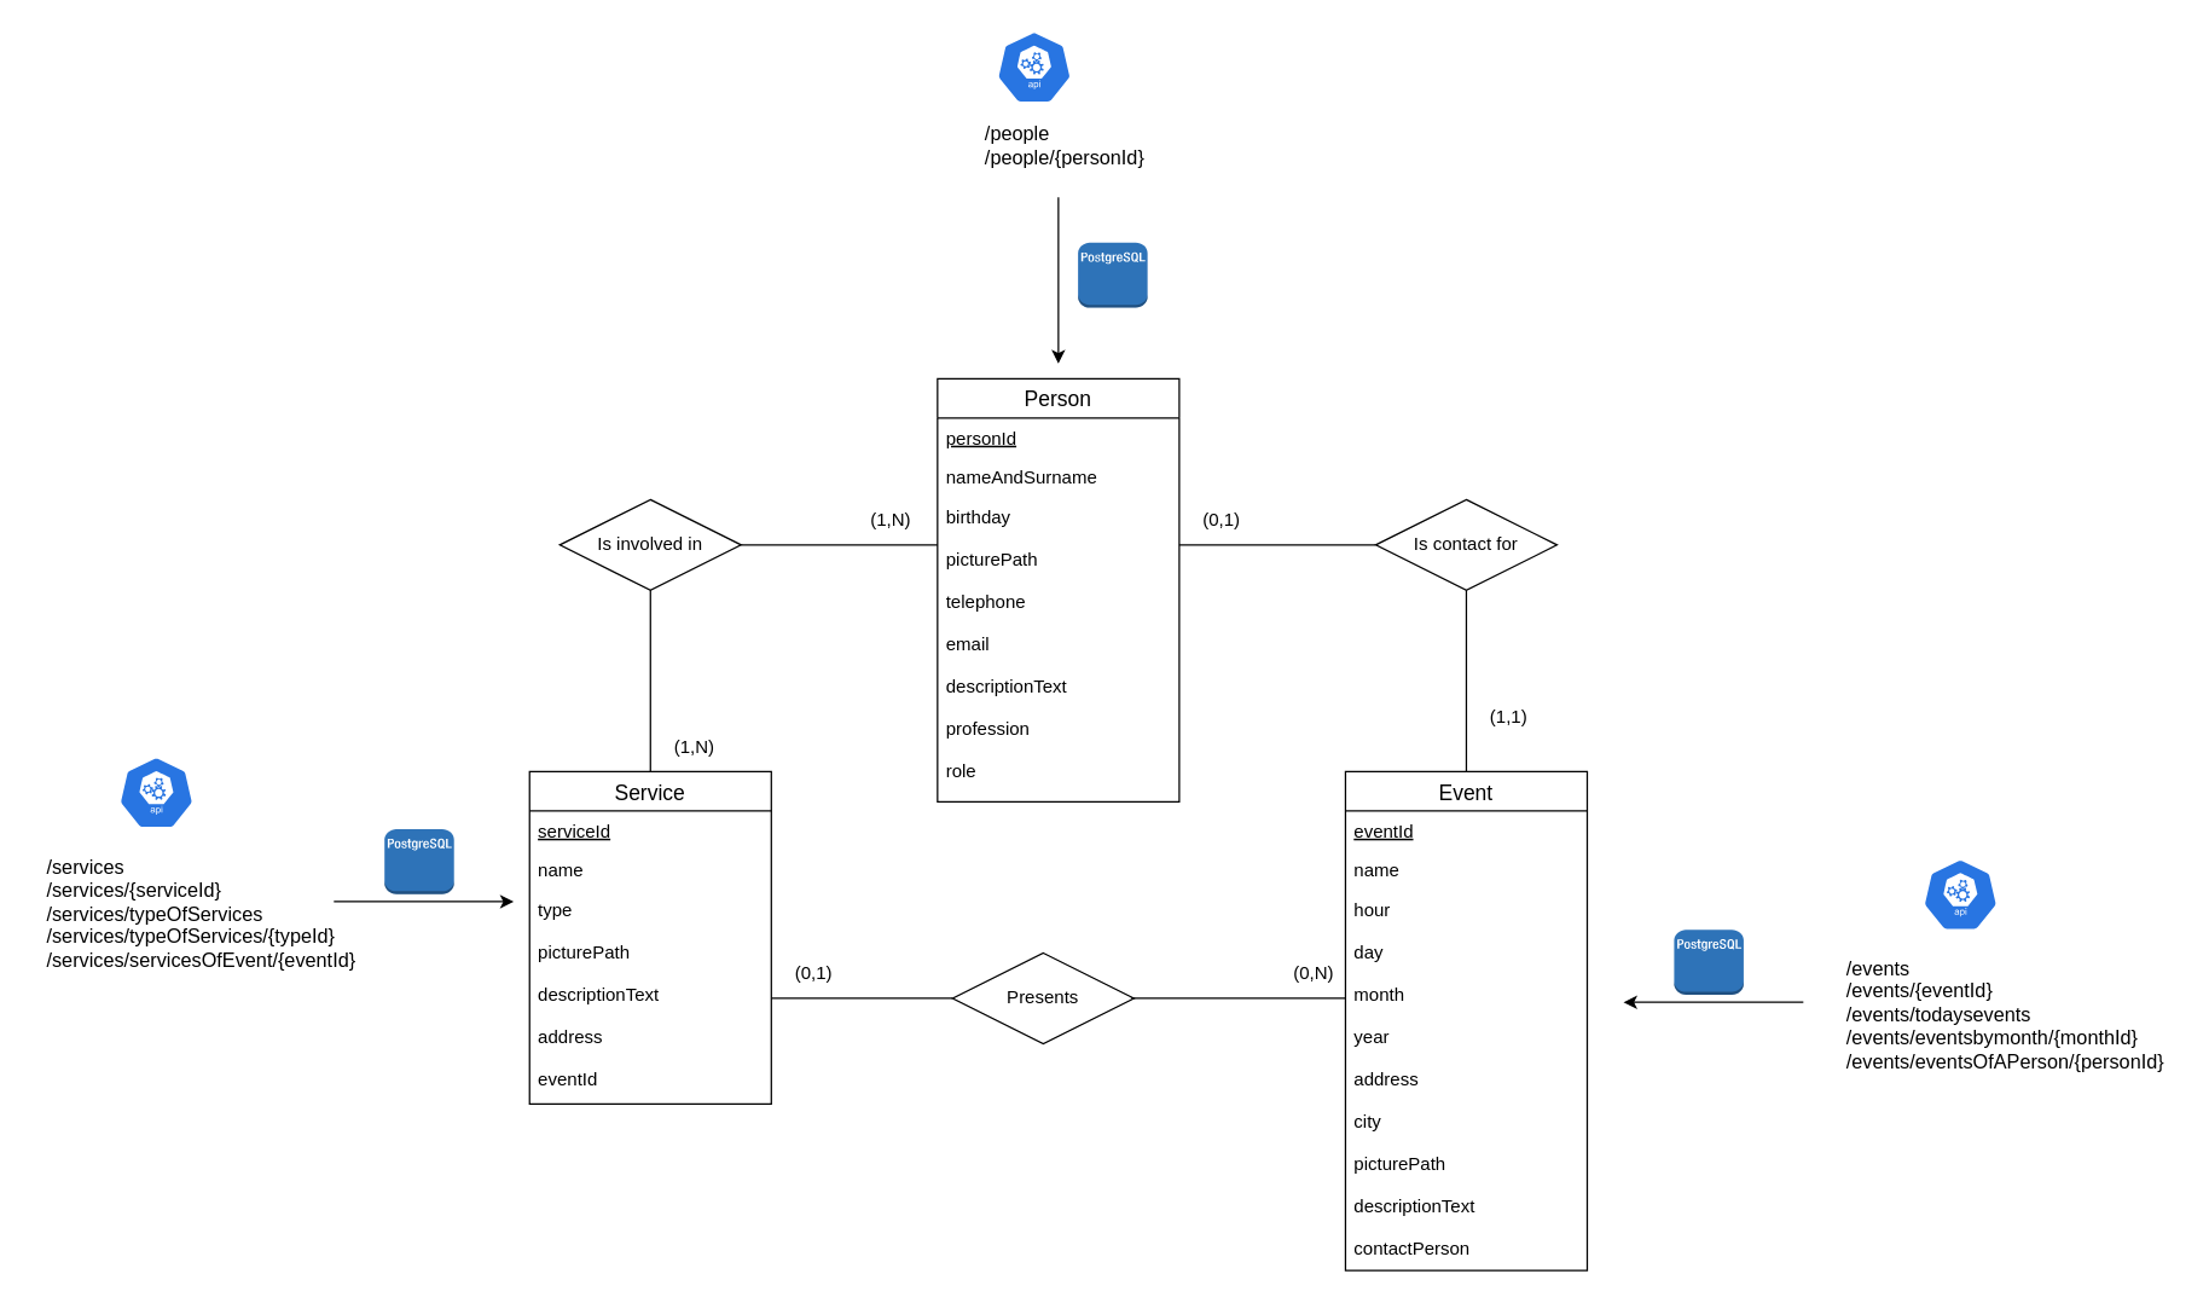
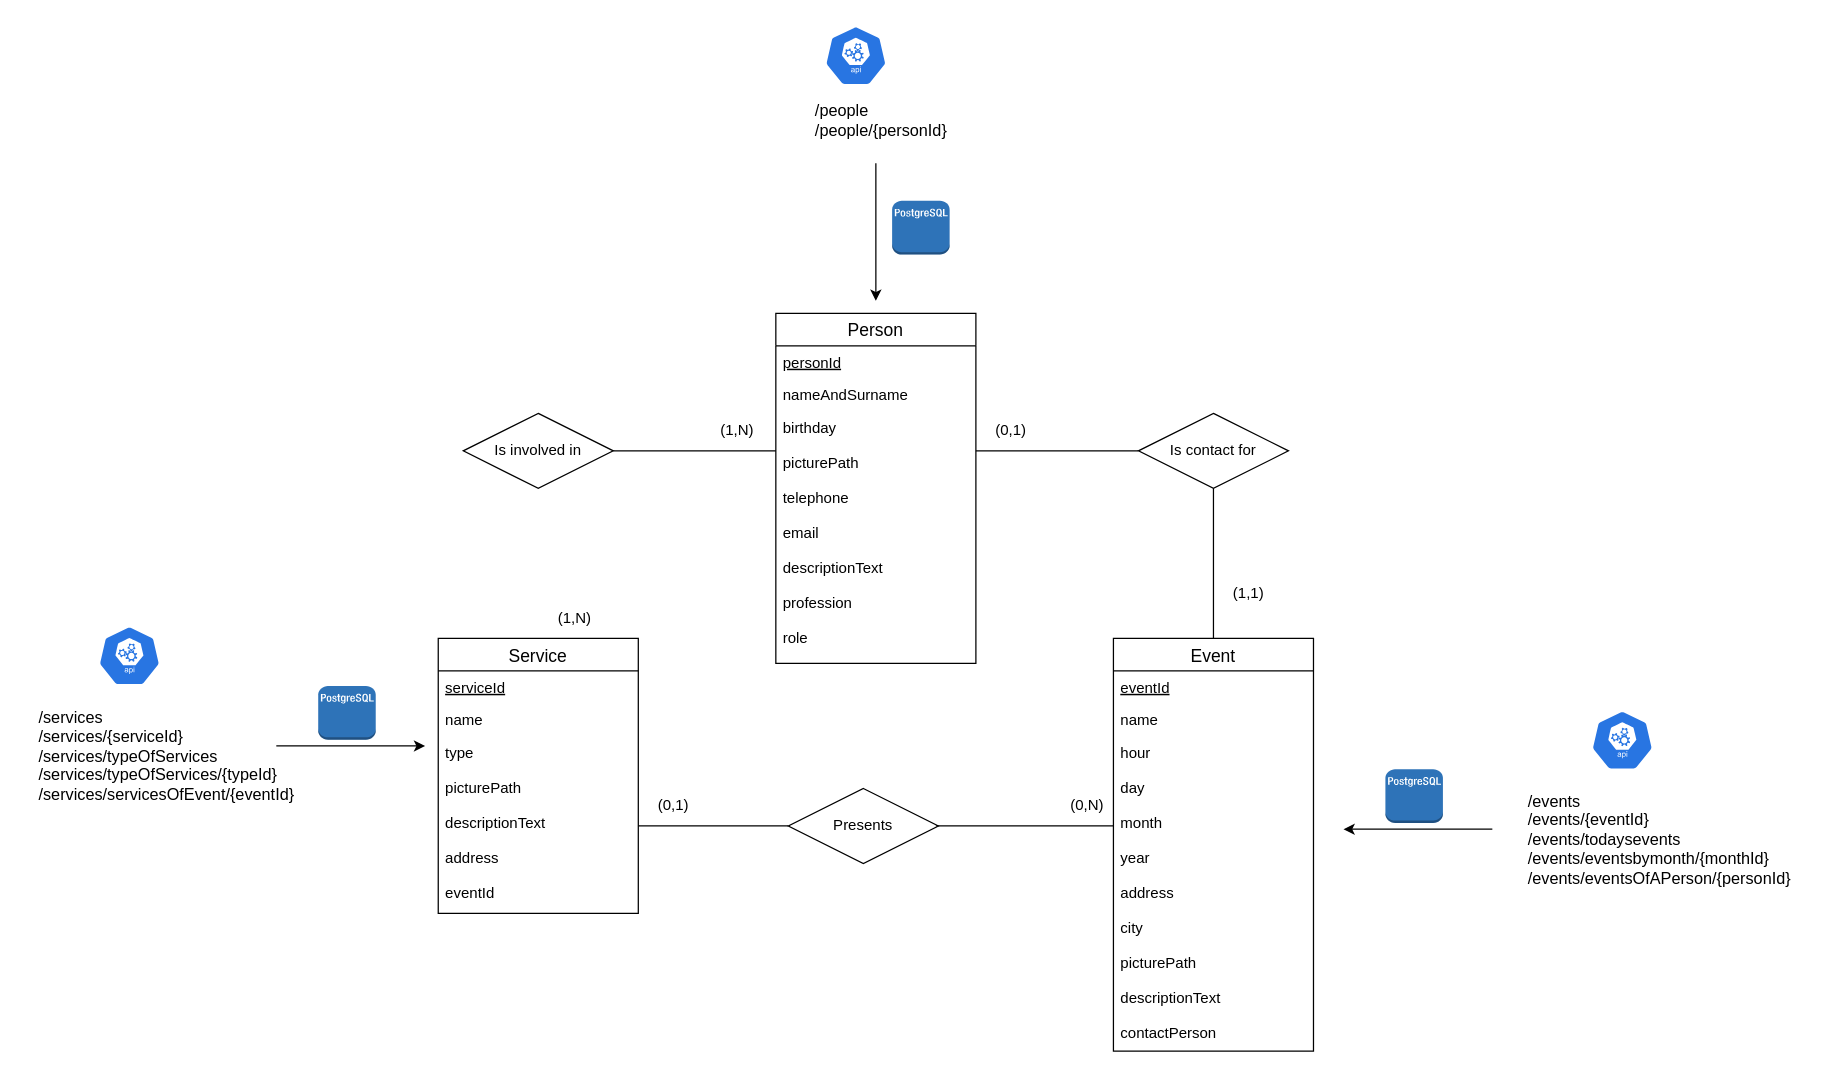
- <mxCell id="11" value="" style="endArrow=none;html=1;rounded=0;exitX=0.5;exitY=1;exitDx=0;exitDy=0;entryX=0.5;entryY=0;entryDx=0;entryDy=0;" edge="1" parent="1" source="10" target="6"><mxGeometry relative="1" as="geometry"><mxPoint x="370" y="450" as="sourcePoint" /><mxPoint x="530" y="450" as="targetPoint" /></mxGeometry></mxCell>
